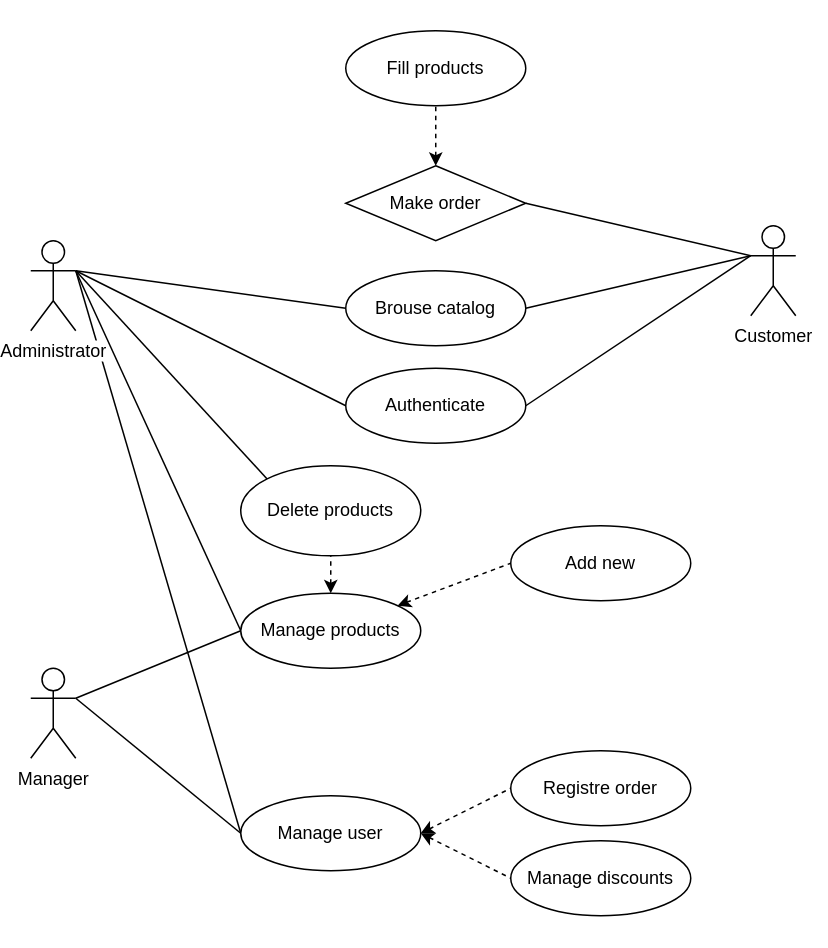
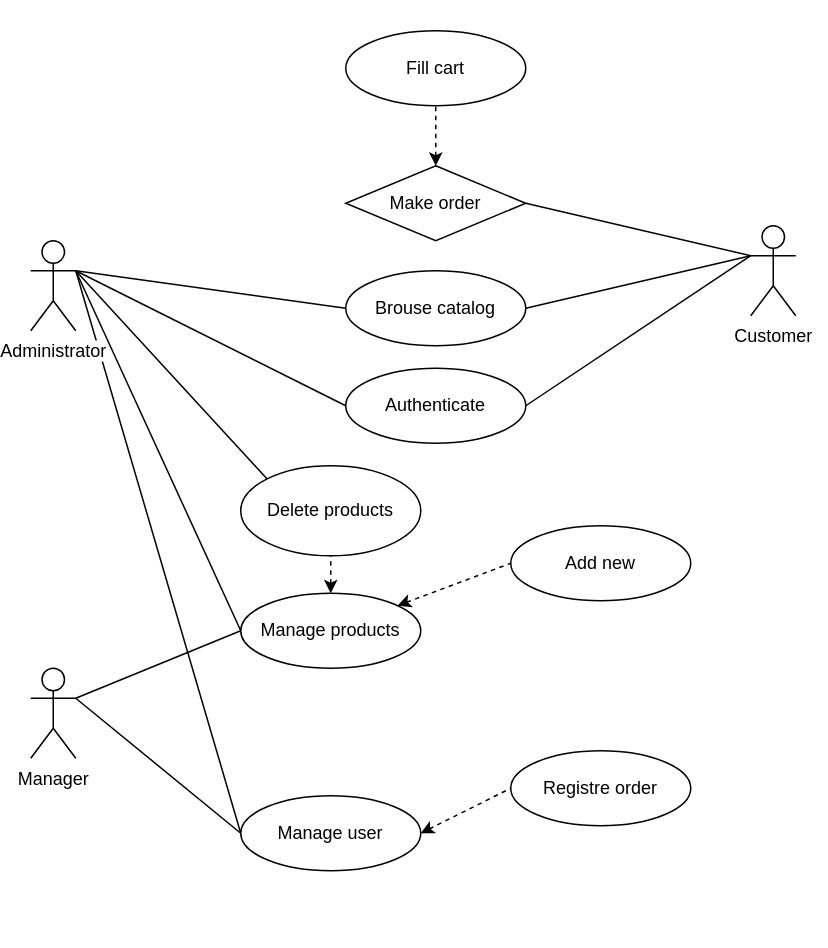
- <mxCell id="16" value="Fill products" style="ellipse;whiteSpace=wrap;html=1;" vertex="1" parent="1"><mxGeometry x="230" y="20" width="120" height="50" as="geometry" /></mxCell>
+ <mxCell id="16" value="Fill cart" style="ellipse;whiteSpace=wrap;html=1;" vertex="1" parent="1"><mxGeometry x="230" y="20" width="120" height="50" as="geometry" /></mxCell>
- <mxCell id="24" style="edgeStyle=none;orthogonalLoop=1;jettySize=auto;html=1;exitX=1;exitY=0.5;exitDx=0;exitDy=0;entryX=0;entryY=0.5;entryDx=0;entryDy=0;dashed=1;startArrow=classic;startFill=1;endArrow=none;endFill=0;" edge="1" parent="1" source="25" target="15"><mxGeometry relative="1" as="geometry" /></mxCell>
- <mxCell id="15" value="Manage discounts" style="ellipse;whiteSpace=wrap;html=1;" vertex="1" parent="1"><mxGeometry x="340" y="560" width="120" height="50" as="geometry" /></mxCell>
